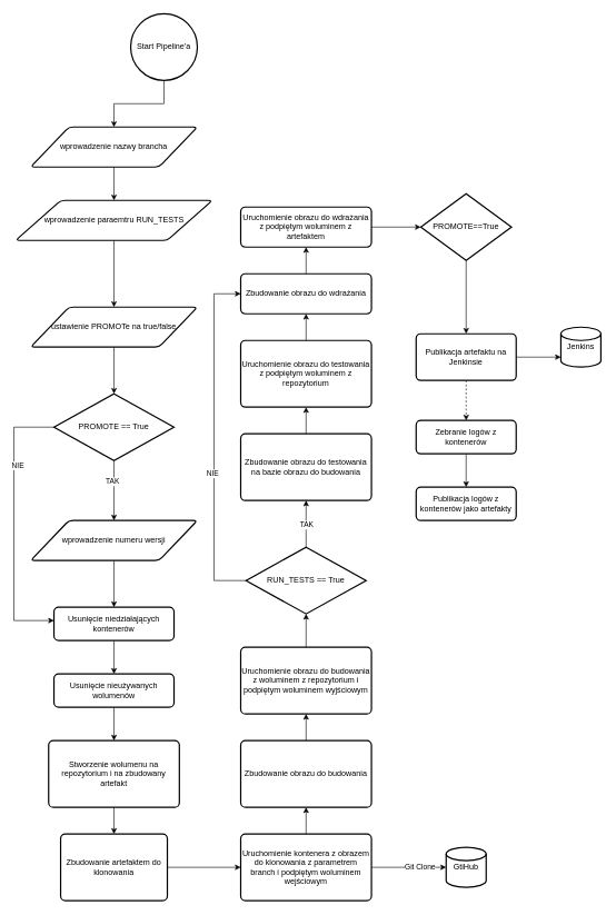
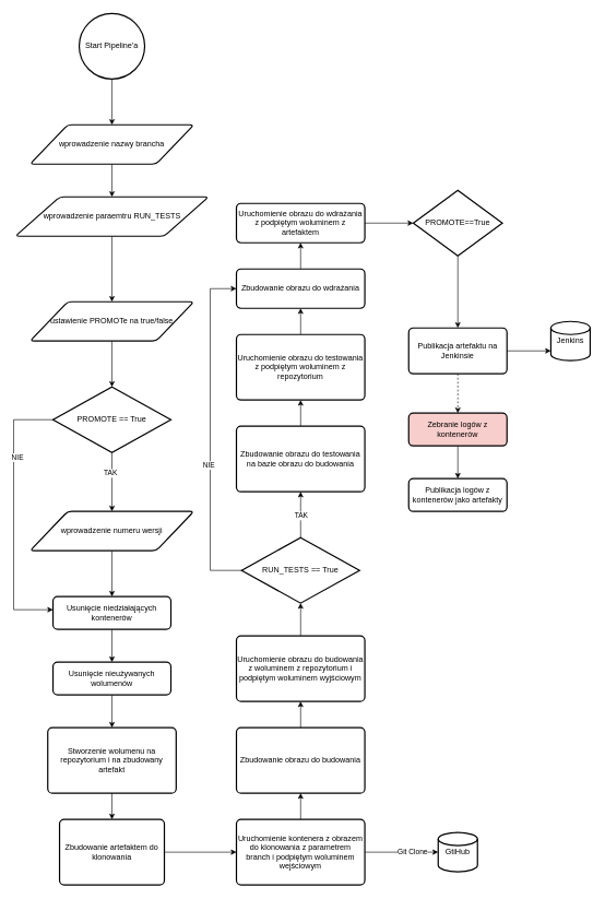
- <mxCell id="8" value="Start Pipeline'a" style="strokeWidth=2;html=1;shape=mxgraph.flowchart.start_2;whiteSpace=wrap;" vertex="1" parent="1"><mxGeometry x="195.14" y="20" width="100" height="100" as="geometry" /></mxCell>
+ <mxCell id="8" value="Start Pipeline'a" style="strokeWidth=2;html=1;shape=mxgraph.flowchart.start_2;whiteSpace=wrap;" vertex="1" parent="1"><mxGeometry x="120.14" y="20" width="100" height="100" as="geometry" /></mxCell>
- <mxCell id="54" value="Zebranie logów z kontenerów" style="rounded=1;whiteSpace=wrap;html=1;absoluteArcSize=1;arcSize=14;strokeWidth=2;" vertex="1" parent="1"><mxGeometry x="623.14" y="630" width="150" height="50" as="geometry" /></mxCell>
+ <mxCell id="54" value="Zebranie logów z kontenerów" style="rounded=1;whiteSpace=wrap;html=1;absoluteArcSize=1;arcSize=14;strokeWidth=2;fillColor=#f8cecc;" vertex="1" parent="1"><mxGeometry x="623.14" y="630" width="150" height="50" as="geometry" /></mxCell>
